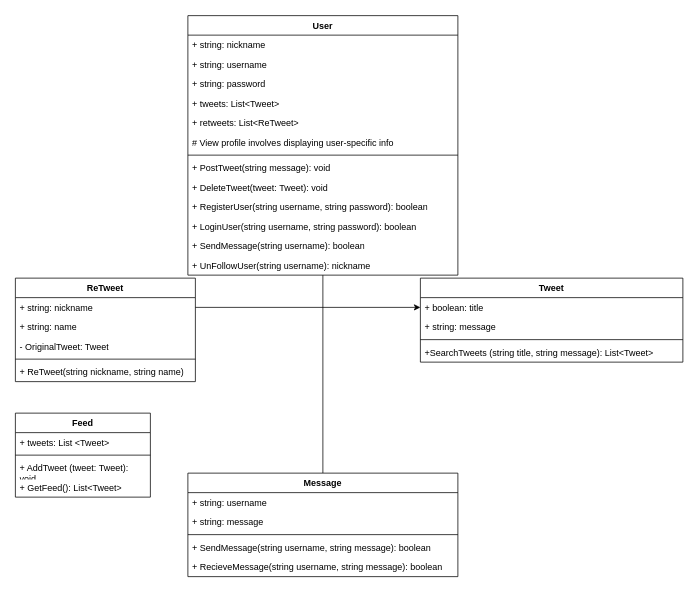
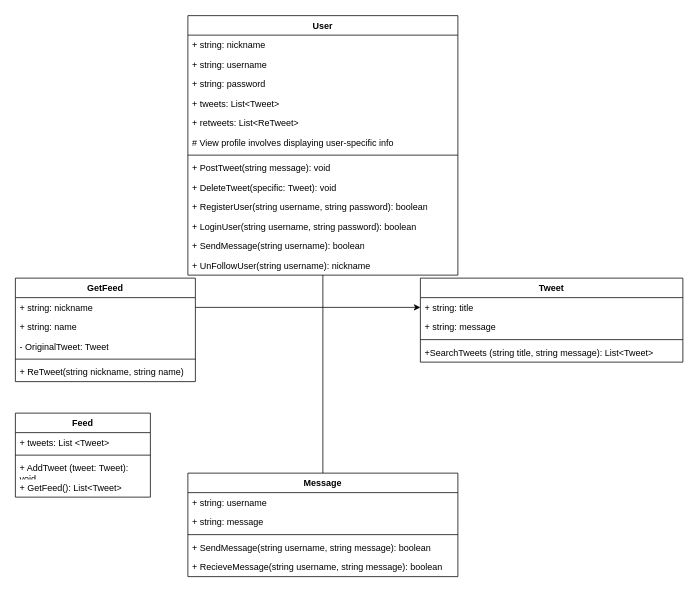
- <mxCell id="12" value="+ DeleteTweet(tweet: Tweet): void" style="text;strokeColor=none;fillColor=none;align=left;verticalAlign=top;spacingLeft=4;spacingRight=4;overflow=hidden;rotatable=0;points=[[0,0.5],[1,0.5]];portConstraint=eastwest;whiteSpace=wrap;html=1;" vertex="1" parent="3"><mxGeometry y="216" width="360" height="26" as="geometry" /></mxCell>
+ <mxCell id="12" value="+ DeleteTweet(specific: Tweet): void" style="text;strokeColor=none;fillColor=none;align=left;verticalAlign=top;spacingLeft=4;spacingRight=4;overflow=hidden;rotatable=0;points=[[0,0.5],[1,0.5]];portConstraint=eastwest;whiteSpace=wrap;html=1;" vertex="1" parent="3"><mxGeometry y="216" width="360" height="26" as="geometry" /></mxCell>
- <mxCell id="17" value="ReTweet" style="swimlane;fontStyle=1;align=center;verticalAlign=top;childLayout=stackLayout;horizontal=1;startSize=26;horizontalStack=0;resizeParent=1;resizeParentMax=0;resizeLast=0;collapsible=1;marginBottom=0;whiteSpace=wrap;html=1;" vertex="1" parent="1"><mxGeometry x="20" y="370" width="240" height="138" as="geometry" /></mxCell>
+ <mxCell id="17" value="GetFeed" style="swimlane;fontStyle=1;align=center;verticalAlign=top;childLayout=stackLayout;horizontal=1;startSize=26;horizontalStack=0;resizeParent=1;resizeParentMax=0;resizeLast=0;collapsible=1;marginBottom=0;whiteSpace=wrap;html=1;" vertex="1" parent="1"><mxGeometry x="20" y="370" width="240" height="138" as="geometry" /></mxCell>
- <mxCell id="35" value="+ boolean: title" style="text;strokeColor=none;fillColor=none;align=left;verticalAlign=top;spacingLeft=4;spacingRight=4;overflow=hidden;rotatable=0;points=[[0,0.5],[1,0.5]];portConstraint=eastwest;whiteSpace=wrap;html=1;" vertex="1" parent="34"><mxGeometry y="26" width="350" height="26" as="geometry" /></mxCell>
+ <mxCell id="35" value="+ string: title" style="text;strokeColor=none;fillColor=none;align=left;verticalAlign=top;spacingLeft=4;spacingRight=4;overflow=hidden;rotatable=0;points=[[0,0.5],[1,0.5]];portConstraint=eastwest;whiteSpace=wrap;html=1;" vertex="1" parent="34"><mxGeometry y="26" width="350" height="26" as="geometry" /></mxCell>
